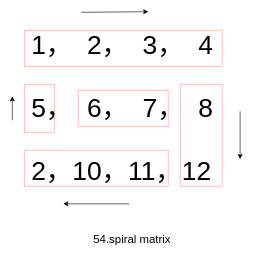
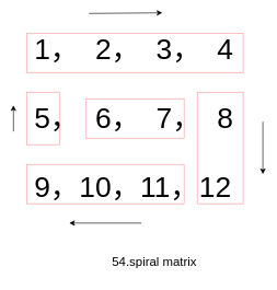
- <mxCell id="2" value="&lt;font style=&quot;font-size: 44px&quot;&gt;1，&amp;nbsp; 2，&amp;nbsp; 3，&amp;nbsp; 4&lt;br&gt;&lt;br&gt;5，&amp;nbsp; 6，&amp;nbsp; 7，&amp;nbsp; 8&lt;br&gt;&lt;br&gt;2，10，11，12&lt;/font&gt;" style="text;html=1;strokeColor=none;fillColor=none;align=left;verticalAlign=middle;whiteSpace=wrap;rounded=0;" vertex="1" parent="1"><mxGeometry x="50" y="20" width="340" height="320" as="geometry" /></mxCell>
+ <mxCell id="2" value="&lt;font style=&quot;font-size: 44px&quot;&gt;1，&amp;nbsp; 2，&amp;nbsp; 3，&amp;nbsp; 4&lt;br&gt;&lt;br&gt;5，&amp;nbsp; 6，&amp;nbsp; 7，&amp;nbsp; 8&lt;br&gt;&lt;br&gt;9，10，11，12&lt;/font&gt;" style="text;html=1;strokeColor=none;fillColor=none;align=left;verticalAlign=middle;whiteSpace=wrap;rounded=0;" vertex="1" parent="1"><mxGeometry x="50" y="20" width="340" height="320" as="geometry" /></mxCell>
- <mxCell id="12" value="54.spiral matrix" style="text;html=1;strokeColor=none;fillColor=none;align=center;verticalAlign=middle;whiteSpace=wrap;rounded=0;glass=0;opacity=50;fontSize=19;" vertex="1" parent="1"><mxGeometry x="70" y="380" width="300" height="40" as="geometry" /></mxCell>
+ <mxCell id="12" value="54.spiral matrix" style="text;html=1;strokeColor=none;fillColor=none;align=center;verticalAlign=middle;whiteSpace=wrap;rounded=0;glass=0;opacity=50;fontSize=19;" vertex="1" parent="1"><mxGeometry x="85" y="380" width="300" height="40" as="geometry" /></mxCell>
